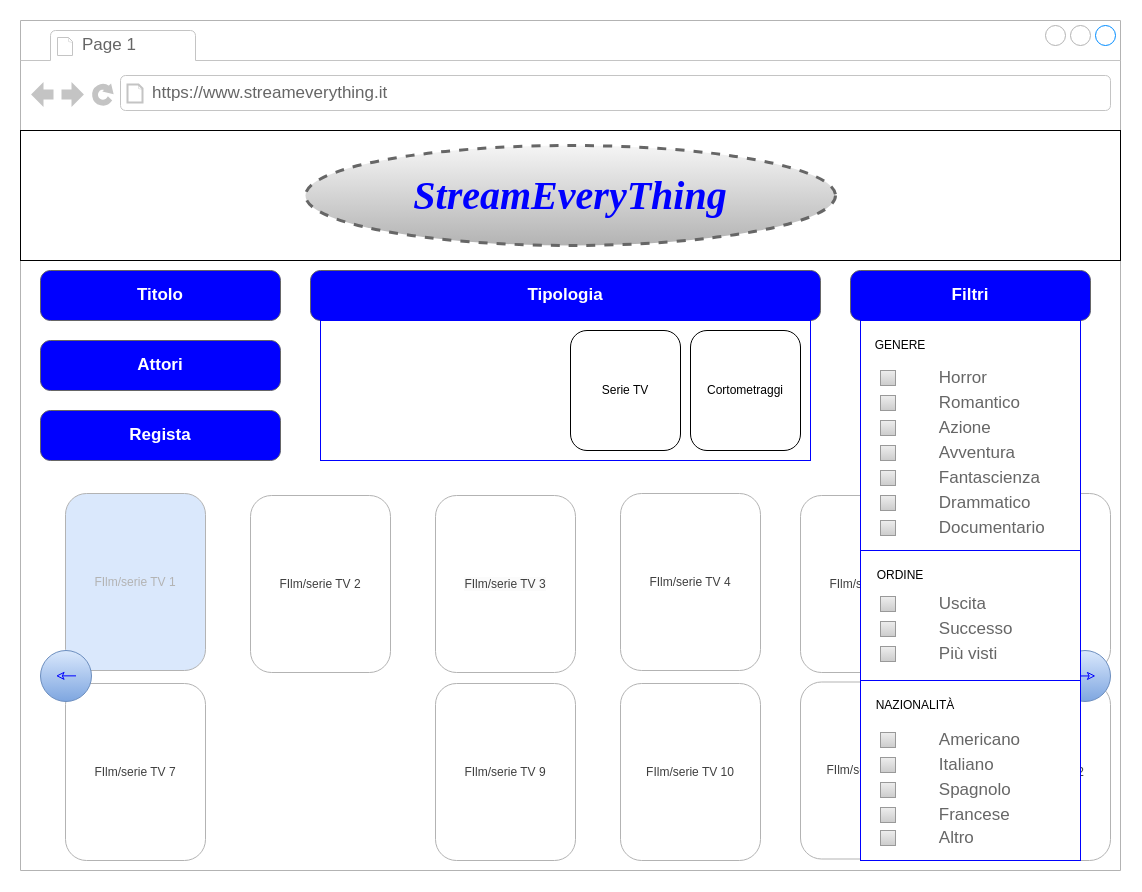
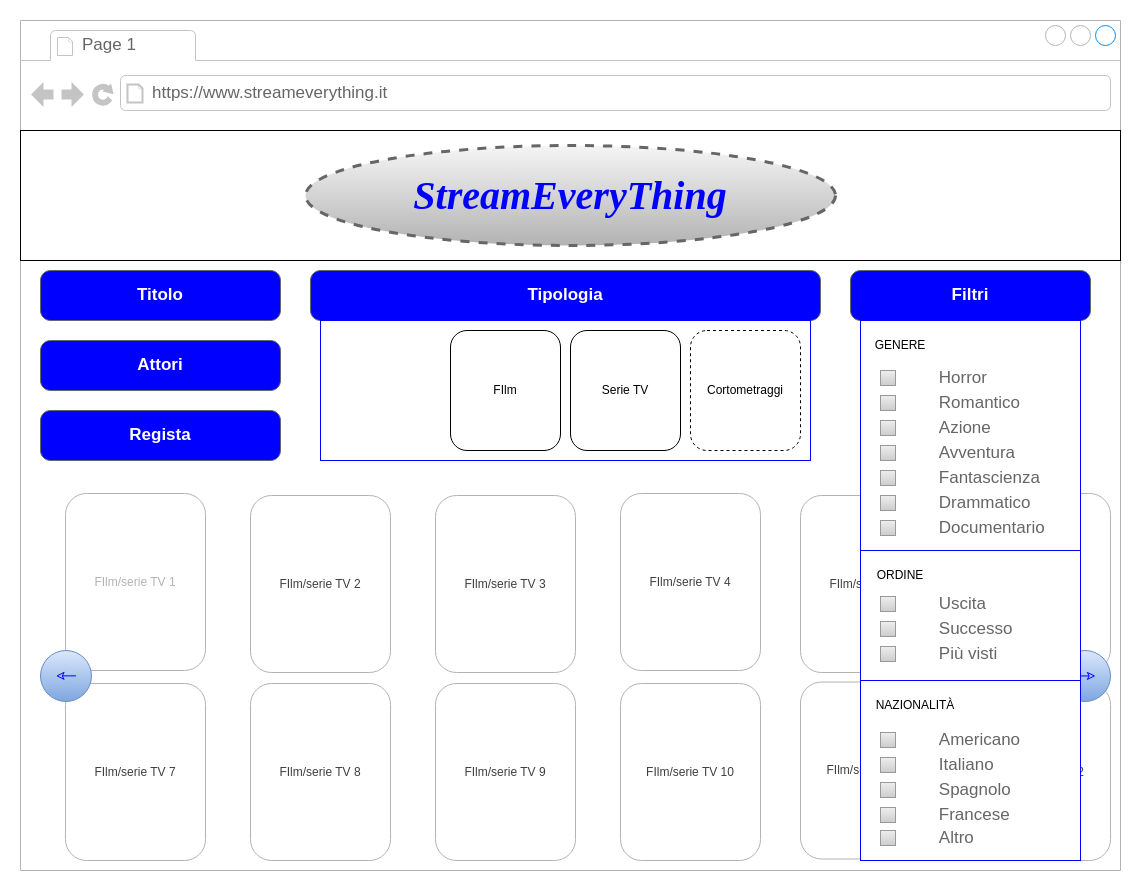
+ <mxCell id="17" value="FIlm" style="rounded=1;whiteSpace=wrap;html=1;" parent="2" vertex="1"><mxGeometry x="430" y="310" width="110" height="120" as="geometry" /></mxCell>
- <mxCell id="19" value="Cortometraggi" style="rounded=1;whiteSpace=wrap;html=1;" parent="2" vertex="1"><mxGeometry x="670" y="310" width="110" height="120" as="geometry" /></mxCell>
+ <mxCell id="19" value="Cortometraggi" style="rounded=1;whiteSpace=wrap;html=1;dashed=1;" parent="2" vertex="1"><mxGeometry x="670" y="310" width="110" height="120" as="geometry" /></mxCell>
- <mxCell id="40" value="&lt;font&gt;FIlm/serie TV 1&lt;/font&gt;" style="rounded=1;whiteSpace=wrap;html=1;fontColor=#B3B3B3;strokeColor=#B3B3B3;fillColor=#dae8fc;" parent="2" vertex="1"><mxGeometry x="45" y="473" width="140" height="177" as="geometry" /></mxCell>
+ <mxCell id="40" value="&lt;font&gt;FIlm/serie TV 1&lt;/font&gt;" style="rounded=1;whiteSpace=wrap;html=1;fontColor=#B3B3B3;strokeColor=#B3B3B3;" parent="2" vertex="1"><mxGeometry x="45" y="473" width="140" height="177" as="geometry" /></mxCell>
+ <mxCell id="46" value="&lt;span style=&quot;color: rgb(63, 63, 63);&quot;&gt;FIlm/serie TV 8&lt;/span&gt;" style="rounded=1;whiteSpace=wrap;html=1;fontColor=#B3B3B3;strokeColor=#B3B3B3;" parent="2" vertex="1"><mxGeometry x="230" y="663" width="140" height="177" as="geometry" /></mxCell>
